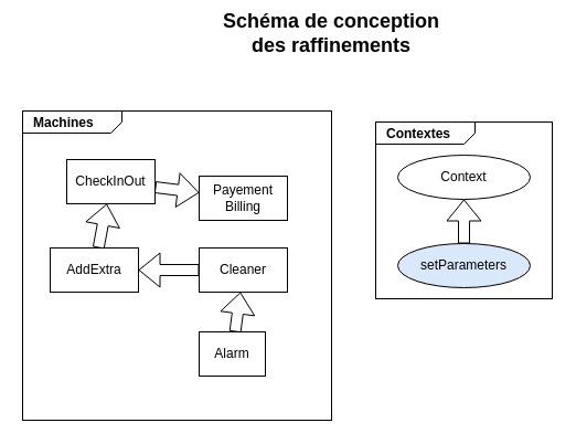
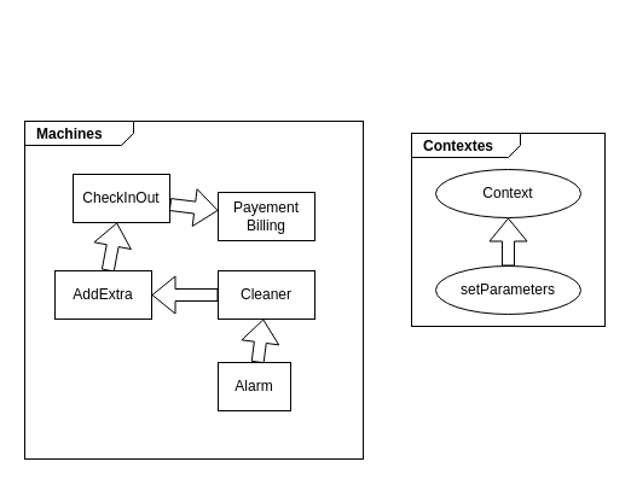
- <mxCell id="2" value="Schéma de conception des raffinements" style="text;html=1;strokeColor=none;fillColor=none;align=center;verticalAlign=middle;whiteSpace=wrap;rounded=0;fontSize=18;fontStyle=1" parent="1" vertex="1"><mxGeometry x="190" y="20" width="220" height="20" as="geometry" /></mxCell>
- <mxCell id="6" value="setParameters" style="ellipse;whiteSpace=wrap;html=1;fillColor=#dae8fc;" parent="3" vertex="1"><mxGeometry x="20" y="110" width="120" height="40" as="geometry" /></mxCell>
+ <mxCell id="6" value="setParameters" style="ellipse;whiteSpace=wrap;html=1;" parent="3" vertex="1"><mxGeometry x="20" y="110" width="120" height="40" as="geometry" /></mxCell>
